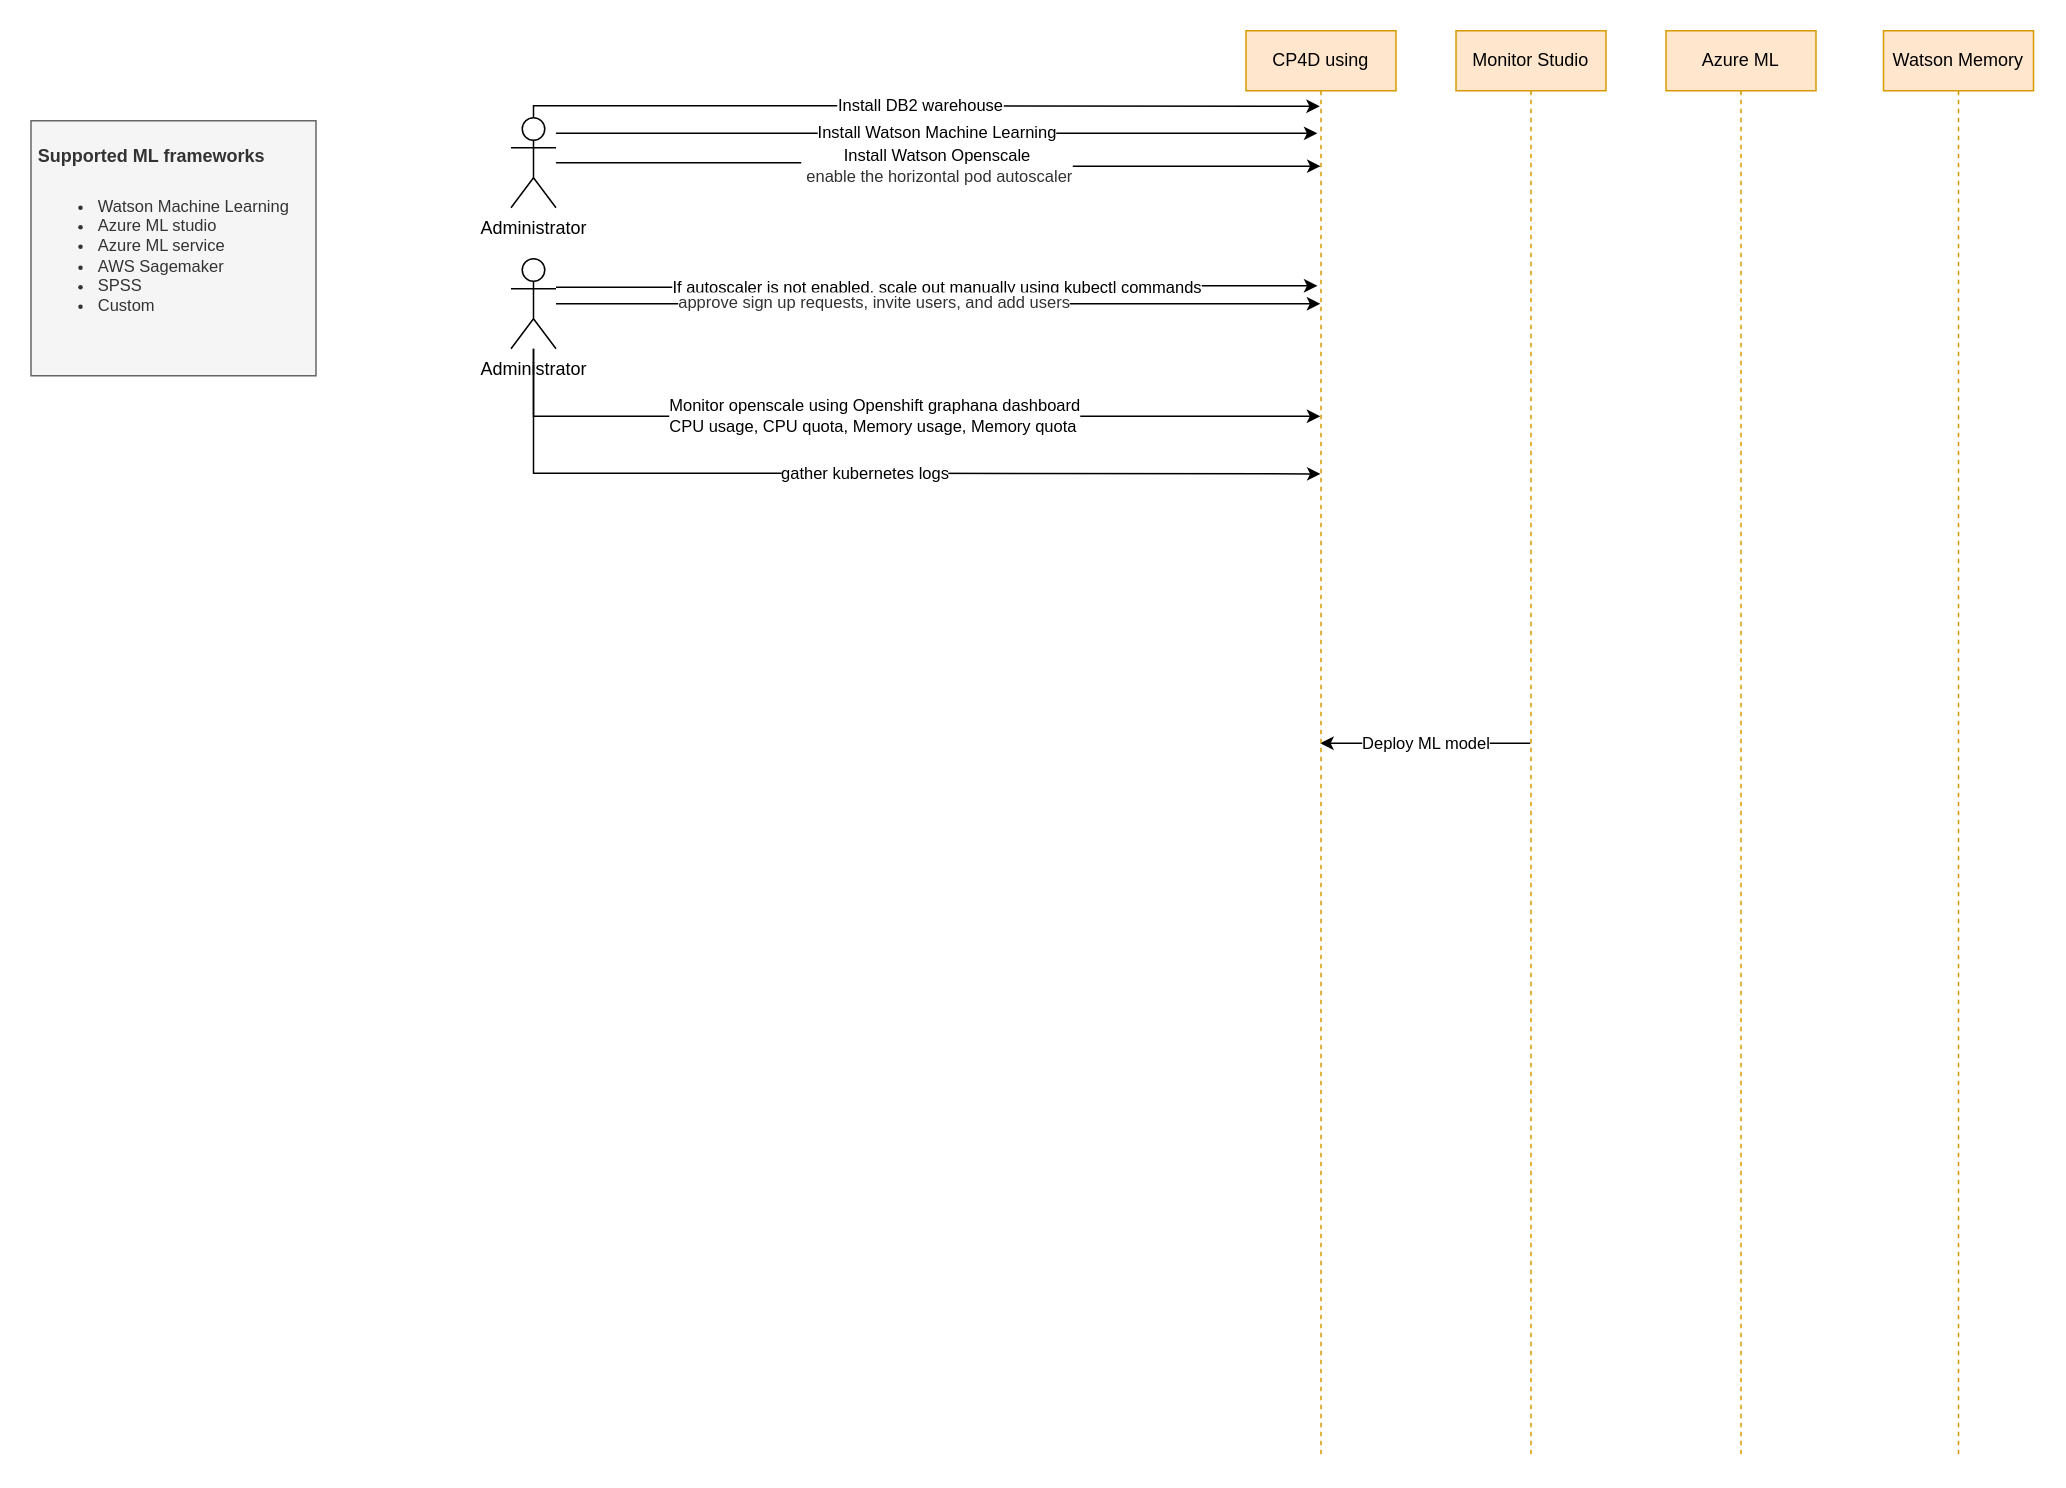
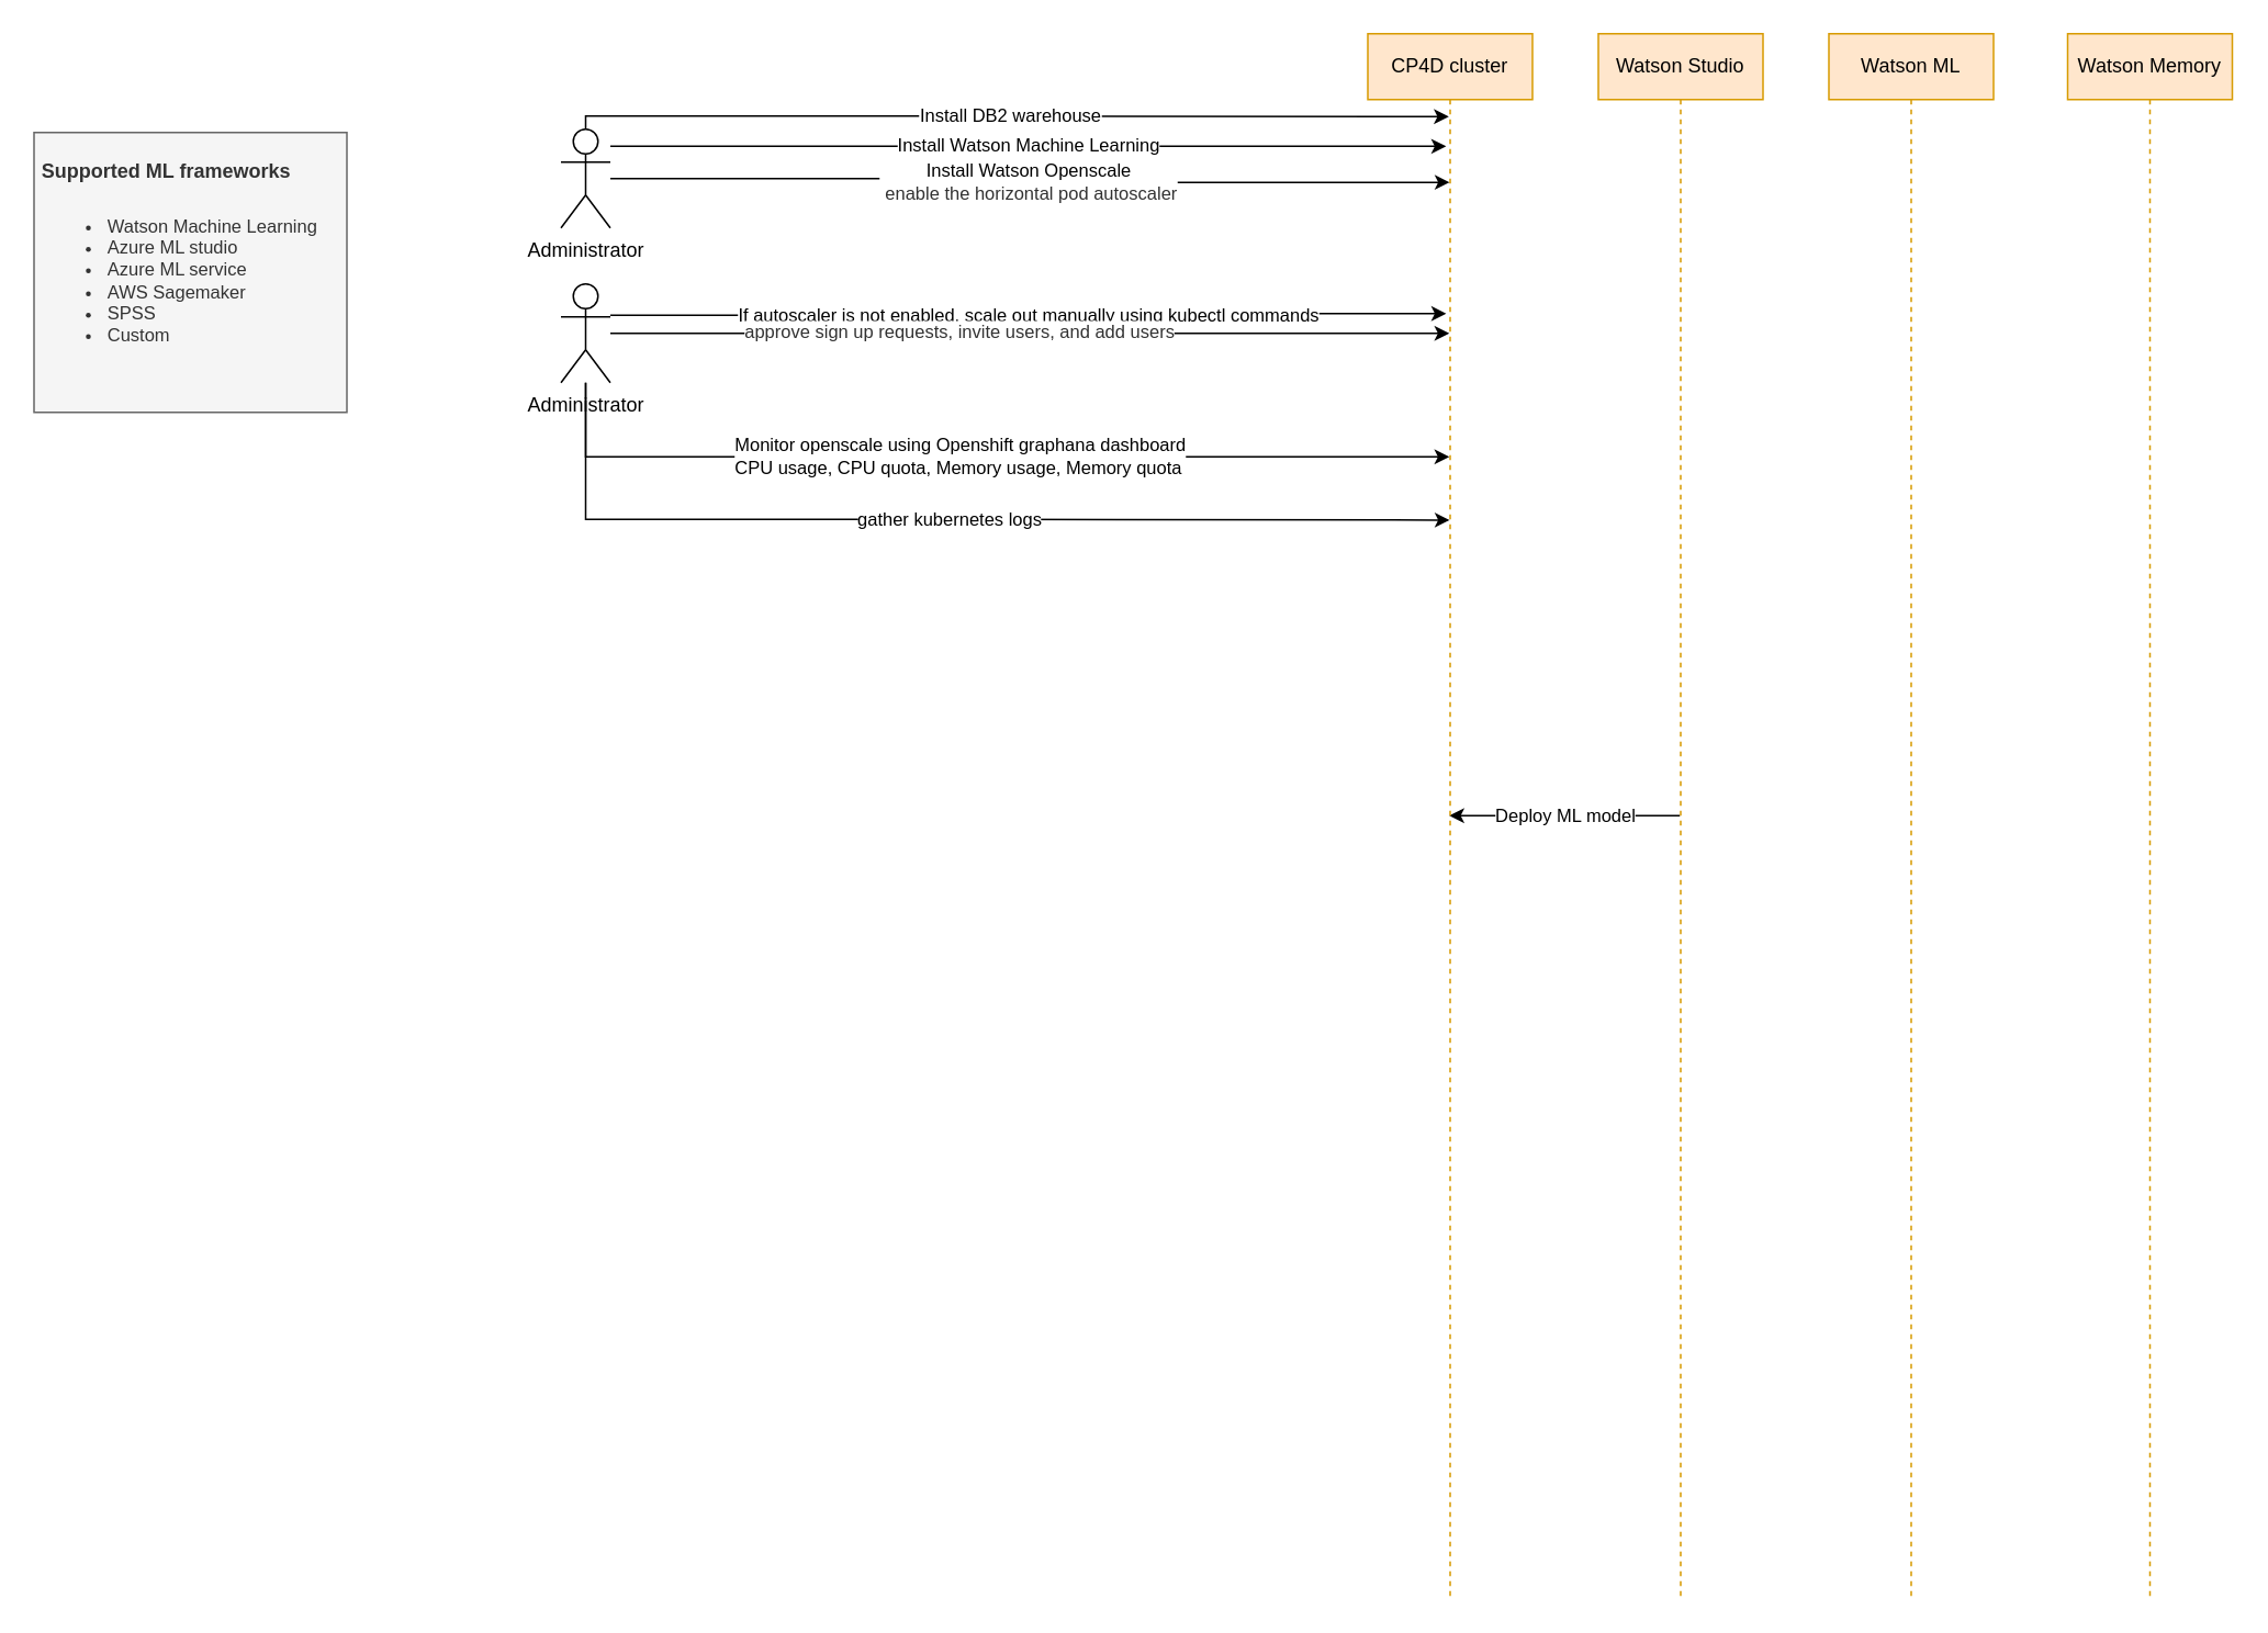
- <mxCell id="6" value="CP4D using" style="shape=umlLifeline;perimeter=lifelinePerimeter;whiteSpace=wrap;html=1;container=1;collapsible=0;recursiveResize=0;outlineConnect=0;fillColor=#ffe6cc;strokeColor=#d79b00;" vertex="1" parent="1"><mxGeometry y="20" width="100" height="950" as="geometry" x="830" /></mxCell>
+ <mxCell id="6" value="CP4D cluster" style="shape=umlLifeline;perimeter=lifelinePerimeter;whiteSpace=wrap;html=1;container=1;collapsible=0;recursiveResize=0;outlineConnect=0;fillColor=#ffe6cc;strokeColor=#d79b00;" vertex="1" parent="1"><mxGeometry y="20" width="100" height="950" as="geometry" x="830" /></mxCell>
- <mxCell id="5" value="Monitor Studio" style="shape=umlLifeline;perimeter=lifelinePerimeter;whiteSpace=wrap;html=1;container=1;collapsible=0;recursiveResize=0;outlineConnect=0;fillColor=#ffe6cc;strokeColor=#d79b00;" vertex="1" parent="1"><mxGeometry x="970" y="20" width="100" height="950" as="geometry" /></mxCell>
+ <mxCell id="5" value="Watson Studio" style="shape=umlLifeline;perimeter=lifelinePerimeter;whiteSpace=wrap;html=1;container=1;collapsible=0;recursiveResize=0;outlineConnect=0;fillColor=#ffe6cc;strokeColor=#d79b00;" vertex="1" parent="1"><mxGeometry x="970" y="20" width="100" height="950" as="geometry" /></mxCell>
- <mxCell id="3" value="Azure ML" style="shape=umlLifeline;perimeter=lifelinePerimeter;whiteSpace=wrap;html=1;container=1;collapsible=0;recursiveResize=0;outlineConnect=0;fillColor=#ffe6cc;strokeColor=#d79b00;" vertex="1" parent="1"><mxGeometry x="1110" y="20" width="100" height="950" as="geometry" /></mxCell>
+ <mxCell id="3" value="Watson ML" style="shape=umlLifeline;perimeter=lifelinePerimeter;whiteSpace=wrap;html=1;container=1;collapsible=0;recursiveResize=0;outlineConnect=0;fillColor=#ffe6cc;strokeColor=#d79b00;" vertex="1" parent="1"><mxGeometry x="1110" y="20" width="100" height="950" as="geometry" /></mxCell>
